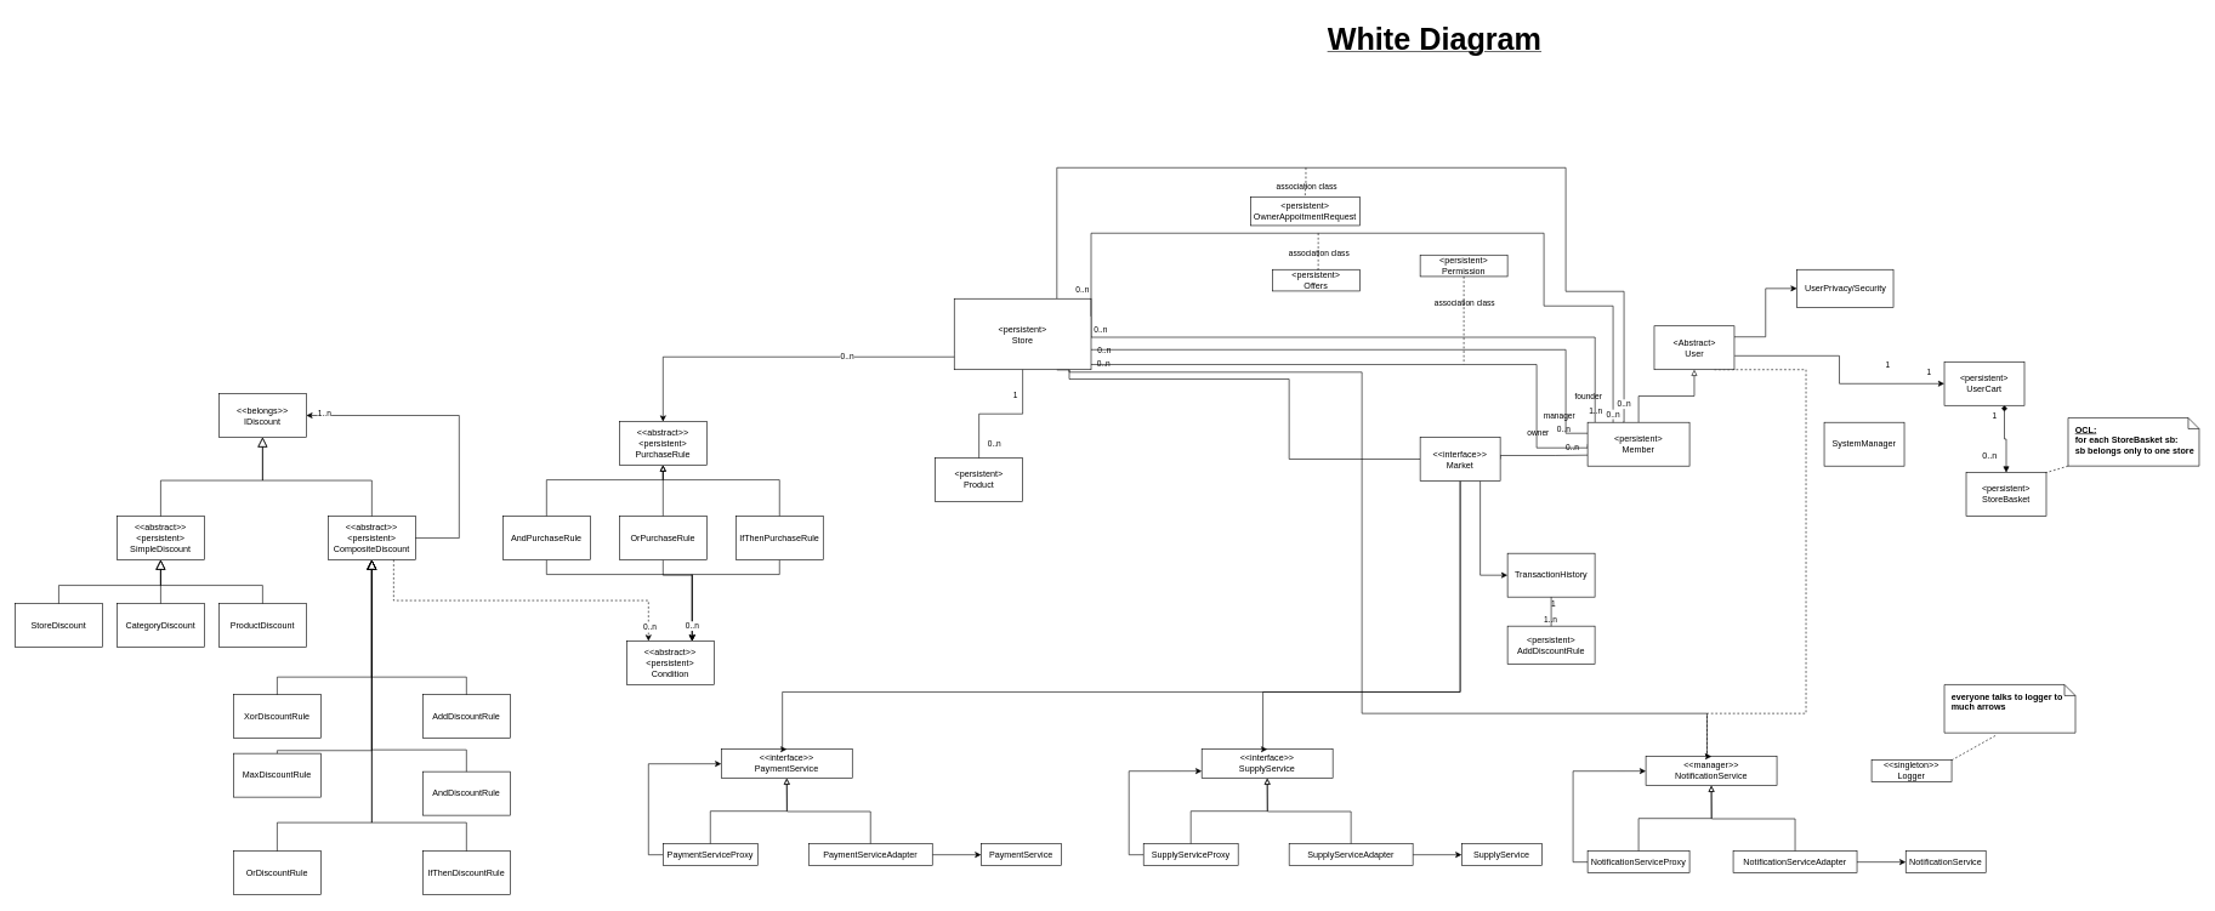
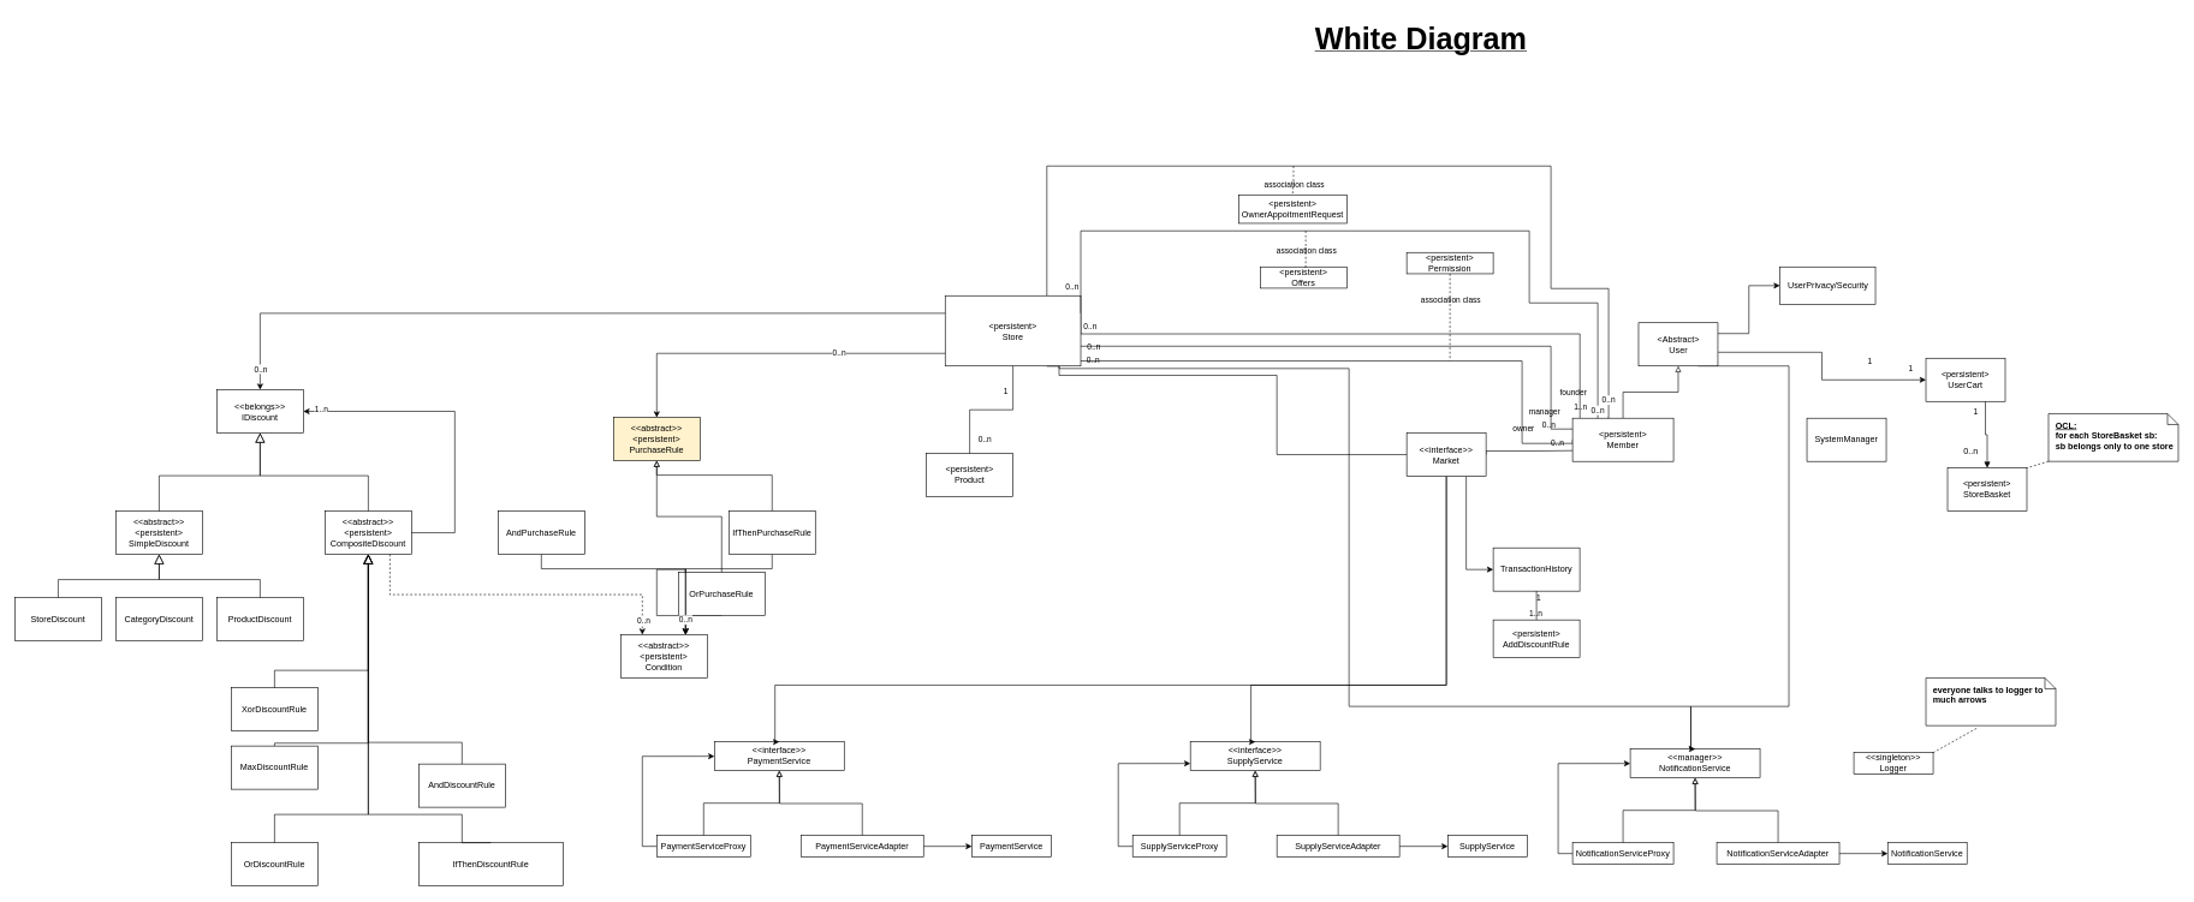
+ <mxCell id="79" style="edgeStyle=orthogonalEdgeStyle;rounded=0;orthogonalLoop=1;jettySize=auto;html=1;exitX=0;exitY=0.25;exitDx=0;exitDy=0;entryX=0.5;entryY=0;entryDx=0;entryDy=0;" parent="1" source="20" target="81" edge="1"><mxGeometry relative="1" as="geometry" /></mxCell>
+ <mxCell id="80" value="0..n" style="edgeLabel;html=1;align=center;verticalAlign=middle;resizable=0;points=[];" parent="79" vertex="1" connectable="0"><mxGeometry x="0.945" relative="1" as="geometry"><mxPoint as="offset" /></mxGeometry></mxCell>
- <mxCell id="32" value="" style="endArrow=diamond;html=1;rounded=0;entryX=0.75;entryY=1;entryDx=0;entryDy=0;exitX=0.5;exitY=0;exitDx=0;exitDy=0;edgeStyle=orthogonalEdgeStyle;startArrow=block;startFill=1;labelBackgroundColor=none;fontColor=default;" parent="1" source="22" target="23" edge="1"><mxGeometry width="50" height="50" relative="1" as="geometry"><mxPoint x="2565" y="671.25" as="sourcePoint" /><mxPoint x="2615" y="621.25" as="targetPoint" /></mxGeometry></mxCell>
+ <mxCell id="32" value="" style="endArrow=none;html=1;rounded=0;entryX=0.75;entryY=1;entryDx=0;entryDy=0;exitX=0.5;exitY=0;exitDx=0;exitDy=0;edgeStyle=orthogonalEdgeStyle;startArrow=block;startFill=1;labelBackgroundColor=none;fontColor=default;" parent="1" source="22" target="23" edge="1"><mxGeometry width="50" height="50" relative="1" as="geometry"><mxPoint x="2565" y="671.25" as="sourcePoint" /><mxPoint x="2615" y="621.25" as="targetPoint" /></mxGeometry></mxCell>
- <mxCell id="95" value="&amp;lt;&amp;lt;abstract&amp;gt;&amp;gt;&lt;br&gt;&amp;lt;persistent&amp;gt;&lt;br&gt;PurchaseRule" style="rounded=0;whiteSpace=wrap;html=1;labelBackgroundColor=none;" parent="1" vertex="1"><mxGeometry x="850" y="578.96" width="120" height="60" as="geometry" /></mxCell>
+ <mxCell id="95" value="&amp;lt;&amp;lt;abstract&amp;gt;&amp;gt;&lt;br&gt;&amp;lt;persistent&amp;gt;&lt;br&gt;PurchaseRule" style="rounded=0;whiteSpace=wrap;html=1;labelBackgroundColor=none;fillColor=#fff2cc;" parent="1" vertex="1"><mxGeometry x="850" y="578.96" width="120" height="60" as="geometry" /></mxCell>
- <mxCell id="99" style="edgeStyle=orthogonalEdgeStyle;rounded=0;orthogonalLoop=1;jettySize=auto;html=1;entryX=0.5;entryY=1;entryDx=0;entryDy=0;endArrow=block;endFill=0;" parent="1" source="101" target="95" edge="1"><mxGeometry relative="1" as="geometry"><Array as="points"><mxPoint x="750" y="658.96" /><mxPoint x="910" y="658.96" /></Array></mxGeometry></mxCell>
- <mxCell id="98" value="OrPurchaseRule" style="rounded=0;whiteSpace=wrap;html=1;labelBackgroundColor=none;" parent="1" vertex="1"><mxGeometry x="850" y="708.96" width="120" height="60" as="geometry" /></mxCell>
+ <mxCell id="98" value="OrPurchaseRule" style="rounded=0;whiteSpace=wrap;html=1;labelBackgroundColor=none;" parent="1" vertex="1"><mxGeometry x="940" y="793.96" width="120" height="60" as="geometry" /></mxCell>
- <mxCell id="64" style="edgeStyle=orthogonalEdgeStyle;rounded=0;orthogonalLoop=1;jettySize=auto;html=1;exitX=0.75;exitY=1;exitDx=0;exitDy=0;entryX=0.5;entryY=0;entryDx=0;entryDy=0;dashed=1;" parent="1" source="65" target="53" edge="1"><mxGeometry relative="1" as="geometry"><Array as="points"><mxPoint x="2480" y="507" /><mxPoint x="2480" y="980" /><mxPoint x="2344" y="980" /><mxPoint x="2344" y="1039" /></Array></mxGeometry></mxCell>
+ <mxCell id="64" style="edgeStyle=orthogonalEdgeStyle;rounded=0;orthogonalLoop=1;jettySize=auto;html=1;exitX=0.75;exitY=1;exitDx=0;exitDy=0;entryX=0.5;entryY=0;entryDx=0;entryDy=0;" parent="1" source="65" target="53" edge="1"><mxGeometry relative="1" as="geometry"><Array as="points"><mxPoint x="2480" y="507" /><mxPoint x="2480" y="980" /><mxPoint x="2344" y="980" /><mxPoint x="2344" y="1039" /></Array></mxGeometry></mxCell>
- <mxCell id="123" style="edgeStyle=orthogonalEdgeStyle;rounded=0;orthogonalLoop=1;jettySize=auto;html=1;entryX=0.5;entryY=1;entryDx=0;entryDy=0;endArrow=block;endFill=0;exitX=0.5;exitY=0;exitDx=0;exitDy=0;endSize=11;" edge="1" parent="1" source="88" target="82"><mxGeometry relative="1" as="geometry"><mxPoint x="90" y="839" as="sourcePoint" /><mxPoint x="230" y="779" as="targetPoint" /></mxGeometry></mxCell>
- <mxCell id="130" style="edgeStyle=orthogonalEdgeStyle;rounded=0;orthogonalLoop=1;jettySize=auto;html=1;endArrow=block;endFill=0;exitX=0.5;exitY=0;exitDx=0;exitDy=0;endSize=11;entryX=0.5;entryY=1;entryDx=0;entryDy=0;" edge="1" parent="1" source="91" target="115"><mxGeometry relative="1" as="geometry"><mxPoint x="650" y="1070" as="sourcePoint" /><mxPoint x="560" y="880" as="targetPoint" /><Array as="points"><mxPoint x="640" y="930" /><mxPoint x="510" y="930" /></Array></mxGeometry></mxCell>
- <mxCell id="91" value="AddDiscountRule" style="rounded=0;whiteSpace=wrap;html=1;labelBackgroundColor=none;" parent="1" vertex="1"><mxGeometry x="580" y="954.25" width="120" height="60" as="geometry" /></mxCell>
- <mxCell id="86" value="IfThenDiscountRule" style="rounded=0;whiteSpace=wrap;html=1;labelBackgroundColor=none;" parent="1" vertex="1"><mxGeometry x="580" y="1169.25" width="120" height="60" as="geometry" /></mxCell>
+ <mxCell id="86" value="IfThenDiscountRule" style="rounded=0;whiteSpace=wrap;html=1;labelBackgroundColor=none;" parent="1" vertex="1"><mxGeometry x="580" y="1169.25" width="200" height="60" as="geometry" /></mxCell>
